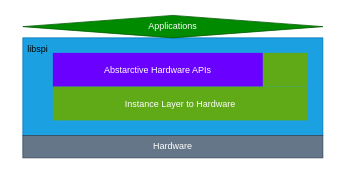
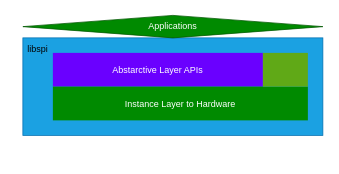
- <mxCell id="4" value="Abstarctive Hardware APIs" style="rounded=0;whiteSpace=wrap;html=1;fillColor=#6a00ff;fontColor=#ffffff;strokeColor=none;" vertex="1" parent="1"><mxGeometry x="70" y="70" width="280" height="45" as="geometry" /></mxCell>
+ <mxCell id="4" value="Abstarctive Layer APIs" style="rounded=0;whiteSpace=wrap;html=1;fillColor=#6a00ff;fontColor=#ffffff;strokeColor=none;" vertex="1" parent="1"><mxGeometry x="70" y="70" width="280" height="45" as="geometry" /></mxCell>
- <mxCell id="5" value="Instance Layer to Hardware" style="rounded=0;whiteSpace=wrap;html=1;fillColor=#60a917;fontColor=#ffffff;strokeColor=none;glass=0;" vertex="1" parent="1"><mxGeometry x="70" y="115" width="340" height="45" as="geometry" /></mxCell>
+ <mxCell id="5" value="Instance Layer to Hardware" style="rounded=0;whiteSpace=wrap;html=1;fillColor=#008a00;fontColor=#ffffff;strokeColor=none;glass=0;" vertex="1" parent="1"><mxGeometry x="70" y="115" width="340" height="45" as="geometry" /></mxCell>
- <mxCell id="7" value="&lt;font color=&quot;#ffffff&quot;&gt;Hardware&lt;/font&gt;" style="rounded=0;whiteSpace=wrap;html=1;glass=0;sketch=0;fillColor=#647687;strokeColor=#314354;fontColor=#ffffff;" vertex="1" parent="1"><mxGeometry x="30" y="180" width="400" height="30" as="geometry" /></mxCell>
